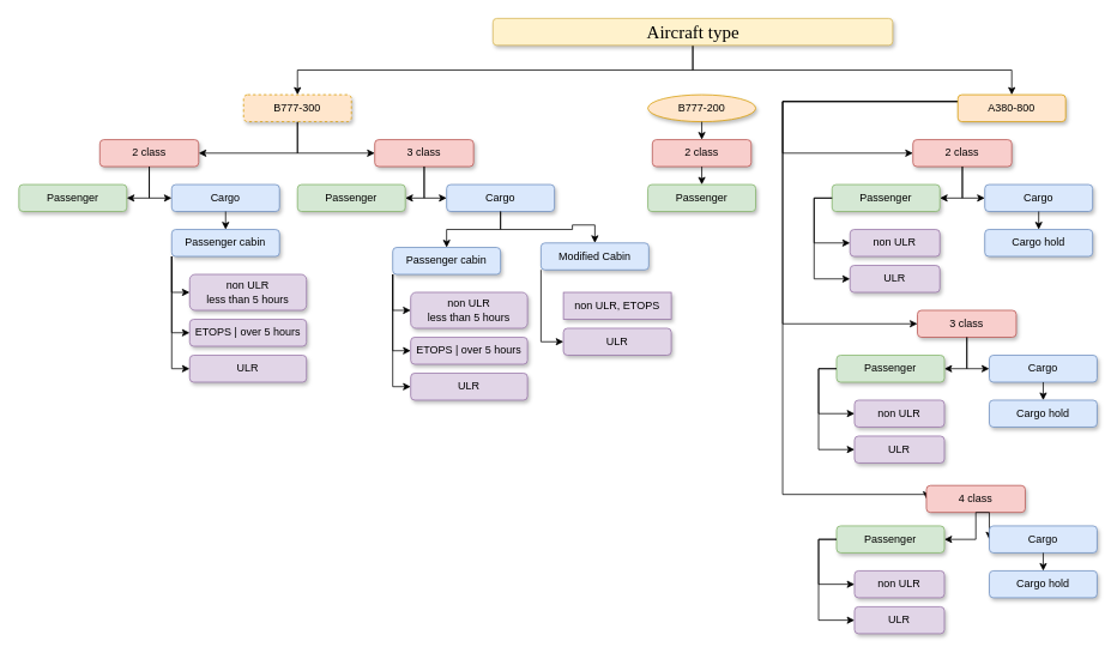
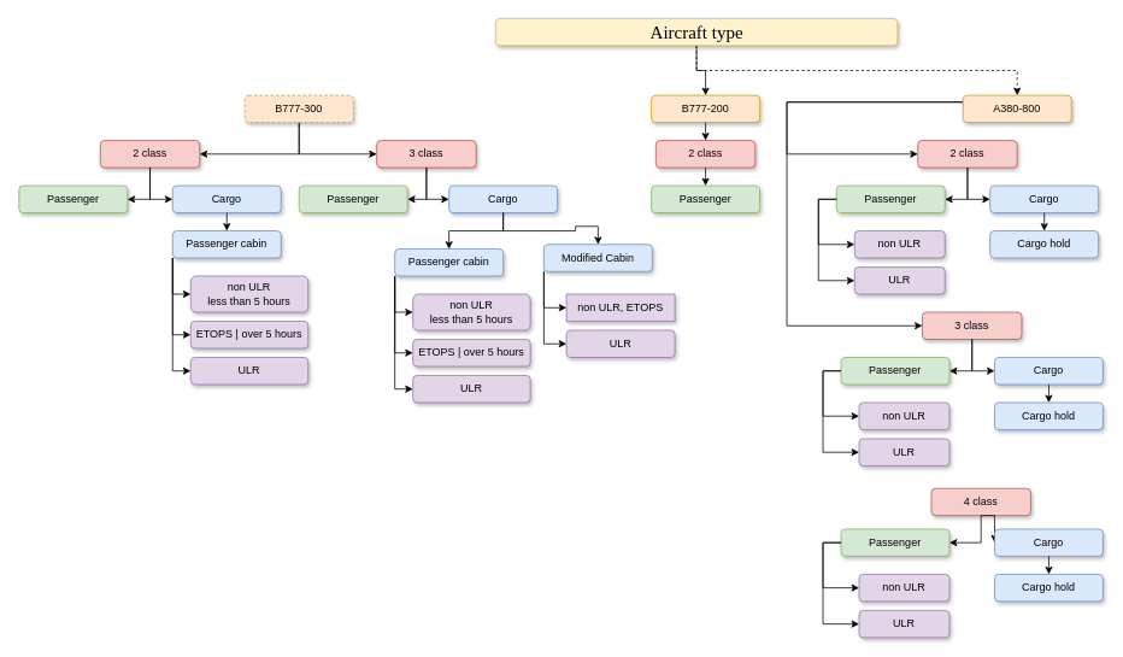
- <mxCell id="10" style="edgeStyle=orthogonalEdgeStyle;rounded=0;orthogonalLoop=1;jettySize=auto;html=1;exitX=0.5;exitY=1;exitDx=0;exitDy=0;" parent="1" source="12" target="4" edge="1"><mxGeometry relative="1" as="geometry" /></mxCell>
- <mxCell id="9" style="edgeStyle=orthogonalEdgeStyle;rounded=0;orthogonalLoop=1;jettySize=auto;html=1;exitX=0.5;exitY=1;exitDx=0;exitDy=0;" parent="1" source="12" target="8" edge="1"><mxGeometry relative="1" as="geometry" /></mxCell>
+ <mxCell id="9" style="edgeStyle=orthogonalEdgeStyle;rounded=0;orthogonalLoop=1;jettySize=auto;html=1;exitX=0.5;exitY=1;exitDx=0;exitDy=0;dashed=1;" parent="1" source="12" target="8" edge="1"><mxGeometry relative="1" as="geometry" /></mxCell>
+ <mxCell id="11" style="edgeStyle=orthogonalEdgeStyle;rounded=0;orthogonalLoop=1;jettySize=auto;html=1;exitX=0.5;exitY=1;exitDx=0;exitDy=0;shadow=0;fontFamily=Verdana;fontSize=20;" parent="1" source="12" target="14" edge="1"><mxGeometry relative="1" as="geometry" /></mxCell>
- <mxCell id="14" value="B777-200" style="ellipse;whiteSpace=wrap;html=1;fillColor=#ffe6cc;strokeColor=#d79b00;shadow=1;" parent="13" vertex="1"><mxGeometry width="120" height="30" as="geometry" /></mxCell>
+ <mxCell id="14" value="B777-200" style="rounded=1;whiteSpace=wrap;html=1;fillColor=#ffe6cc;strokeColor=#d79b00;shadow=1;" parent="13" vertex="1"><mxGeometry width="120" height="30" as="geometry" /></mxCell>
+ <mxCell id="34" style="edgeStyle=orthogonalEdgeStyle;rounded=0;orthogonalLoop=1;jettySize=auto;html=1;exitX=0;exitY=1;exitDx=0;exitDy=0;entryX=0;entryY=0.5;entryDx=0;entryDy=0;shadow=0;fontFamily=Verdana;fontSize=20;" parent="23" source="25" target="27" edge="1"><mxGeometry relative="1" as="geometry" /></mxCell>
- <mxCell id="5" style="edgeStyle=orthogonalEdgeStyle;rounded=0;orthogonalLoop=1;jettySize=auto;html=1;exitX=0;exitY=0.25;exitDx=0;exitDy=0;entryX=0;entryY=0.5;entryDx=0;entryDy=0;" edge="1" parent="1" source="8" target="84"><mxGeometry relative="1" as="geometry"><Array as="points"><mxPoint x="870" y="113" /><mxPoint x="870" y="550" /></Array></mxGeometry></mxCell>
